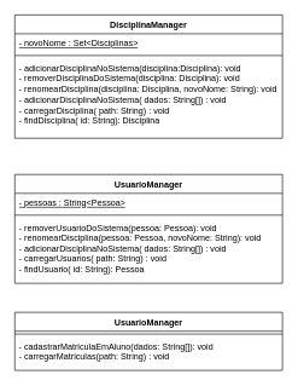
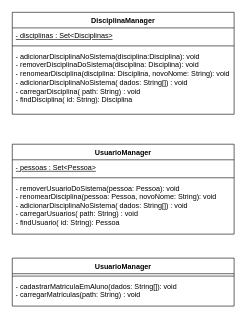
- <mxCell id="3" value="&lt;u&gt;- novoNome : Set&amp;lt;Disciplinas&amp;gt;&lt;/u&gt;" style="text;strokeColor=none;fillColor=none;align=left;verticalAlign=top;spacingLeft=4;spacingRight=4;overflow=hidden;rotatable=0;points=[[0,0.5],[1,0.5]];portConstraint=eastwest;whiteSpace=wrap;html=1;" vertex="1" parent="2"><mxGeometry y="26" width="370" height="26" as="geometry" /></mxCell>
+ <mxCell id="3" value="&lt;u&gt;- disciplinas : Set&amp;lt;Disciplinas&amp;gt;&lt;/u&gt;" style="text;strokeColor=none;fillColor=none;align=left;verticalAlign=top;spacingLeft=4;spacingRight=4;overflow=hidden;rotatable=0;points=[[0,0.5],[1,0.5]];portConstraint=eastwest;whiteSpace=wrap;html=1;" vertex="1" parent="2"><mxGeometry y="26" width="370" height="26" as="geometry" /></mxCell>
- <mxCell id="7" value="&lt;u&gt;- pessoas : String&amp;lt;Pessoa&amp;gt;&lt;/u&gt;" style="text;strokeColor=none;fillColor=none;align=left;verticalAlign=top;spacingLeft=4;spacingRight=4;overflow=hidden;rotatable=0;points=[[0,0.5],[1,0.5]];portConstraint=eastwest;whiteSpace=wrap;html=1;" vertex="1" parent="6"><mxGeometry y="26" width="370" height="26" as="geometry" /></mxCell>
+ <mxCell id="7" value="&lt;u&gt;- pessoas : Set&amp;lt;Pessoa&amp;gt;&lt;/u&gt;" style="text;strokeColor=none;fillColor=none;align=left;verticalAlign=top;spacingLeft=4;spacingRight=4;overflow=hidden;rotatable=0;points=[[0,0.5],[1,0.5]];portConstraint=eastwest;whiteSpace=wrap;html=1;" vertex="1" parent="6"><mxGeometry y="26" width="370" height="26" as="geometry" /></mxCell>
